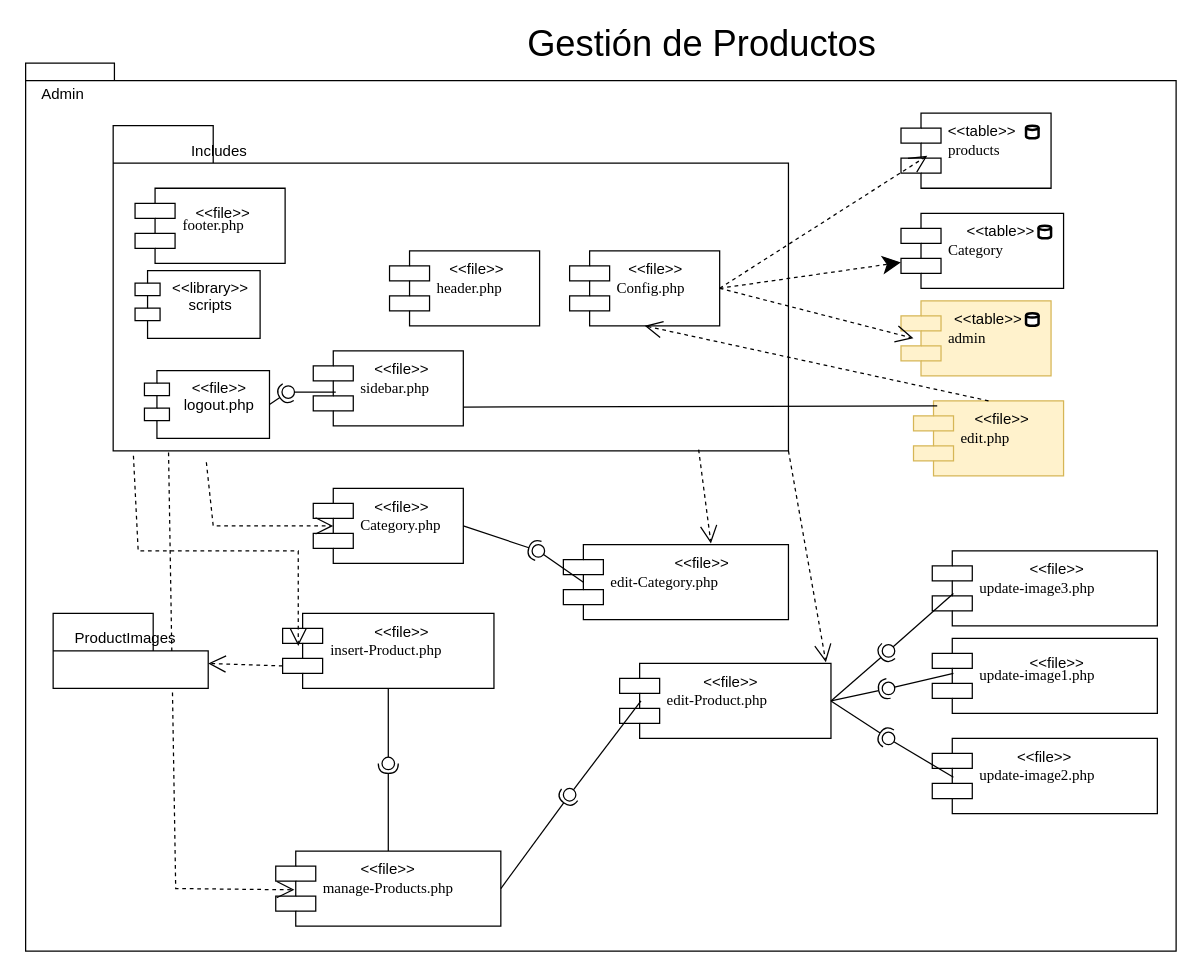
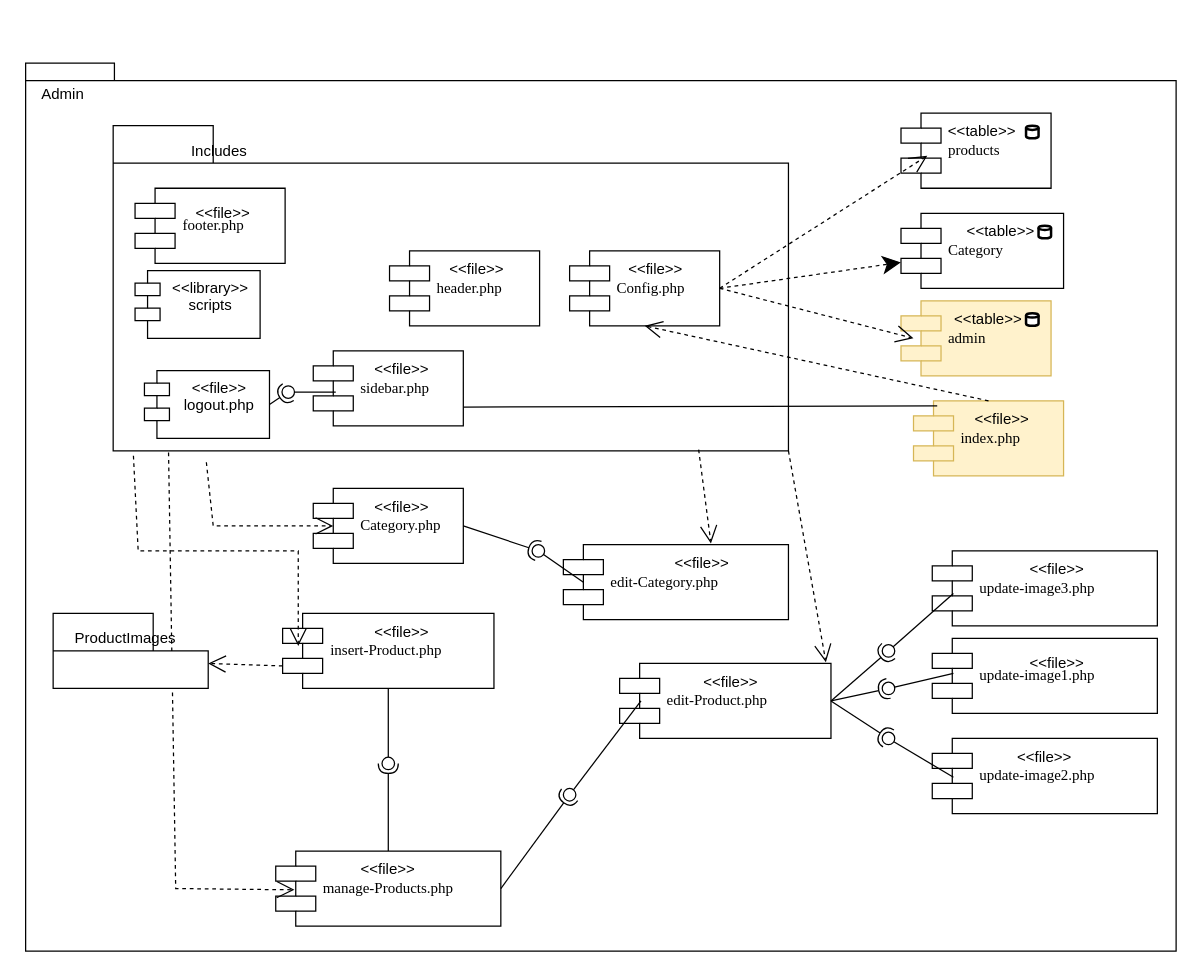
- <mxCell id="2" value="Gestión de Productos" style="text;html=1;strokeColor=none;fillColor=none;align=center;verticalAlign=middle;whiteSpace=wrap;rounded=0;fontSize=29;" parent="1" vertex="1"><mxGeometry x="351" width="420" height="30" as="geometry" y="20" /></mxCell>
- <mxCell id="14" value="edit.php" style="shape=component;align=left;spacingLeft=36;rounded=0;shadow=0;comic=0;labelBackgroundColor=none;strokeWidth=1;fontFamily=Verdana;fontSize=12;html=1;fillColor=#fff2cc;strokeColor=#d6b656;" parent="1" vertex="1"><mxGeometry x="730" y="320" width="120" height="60" as="geometry" /></mxCell>
+ <mxCell id="14" value="index.php" style="shape=component;align=left;spacingLeft=36;rounded=0;shadow=0;comic=0;labelBackgroundColor=none;strokeWidth=1;fontFamily=Verdana;fontSize=12;html=1;fillColor=#fff2cc;strokeColor=#d6b656;" parent="1" vertex="1"><mxGeometry x="730" y="320" width="120" height="60" as="geometry" /></mxCell>
